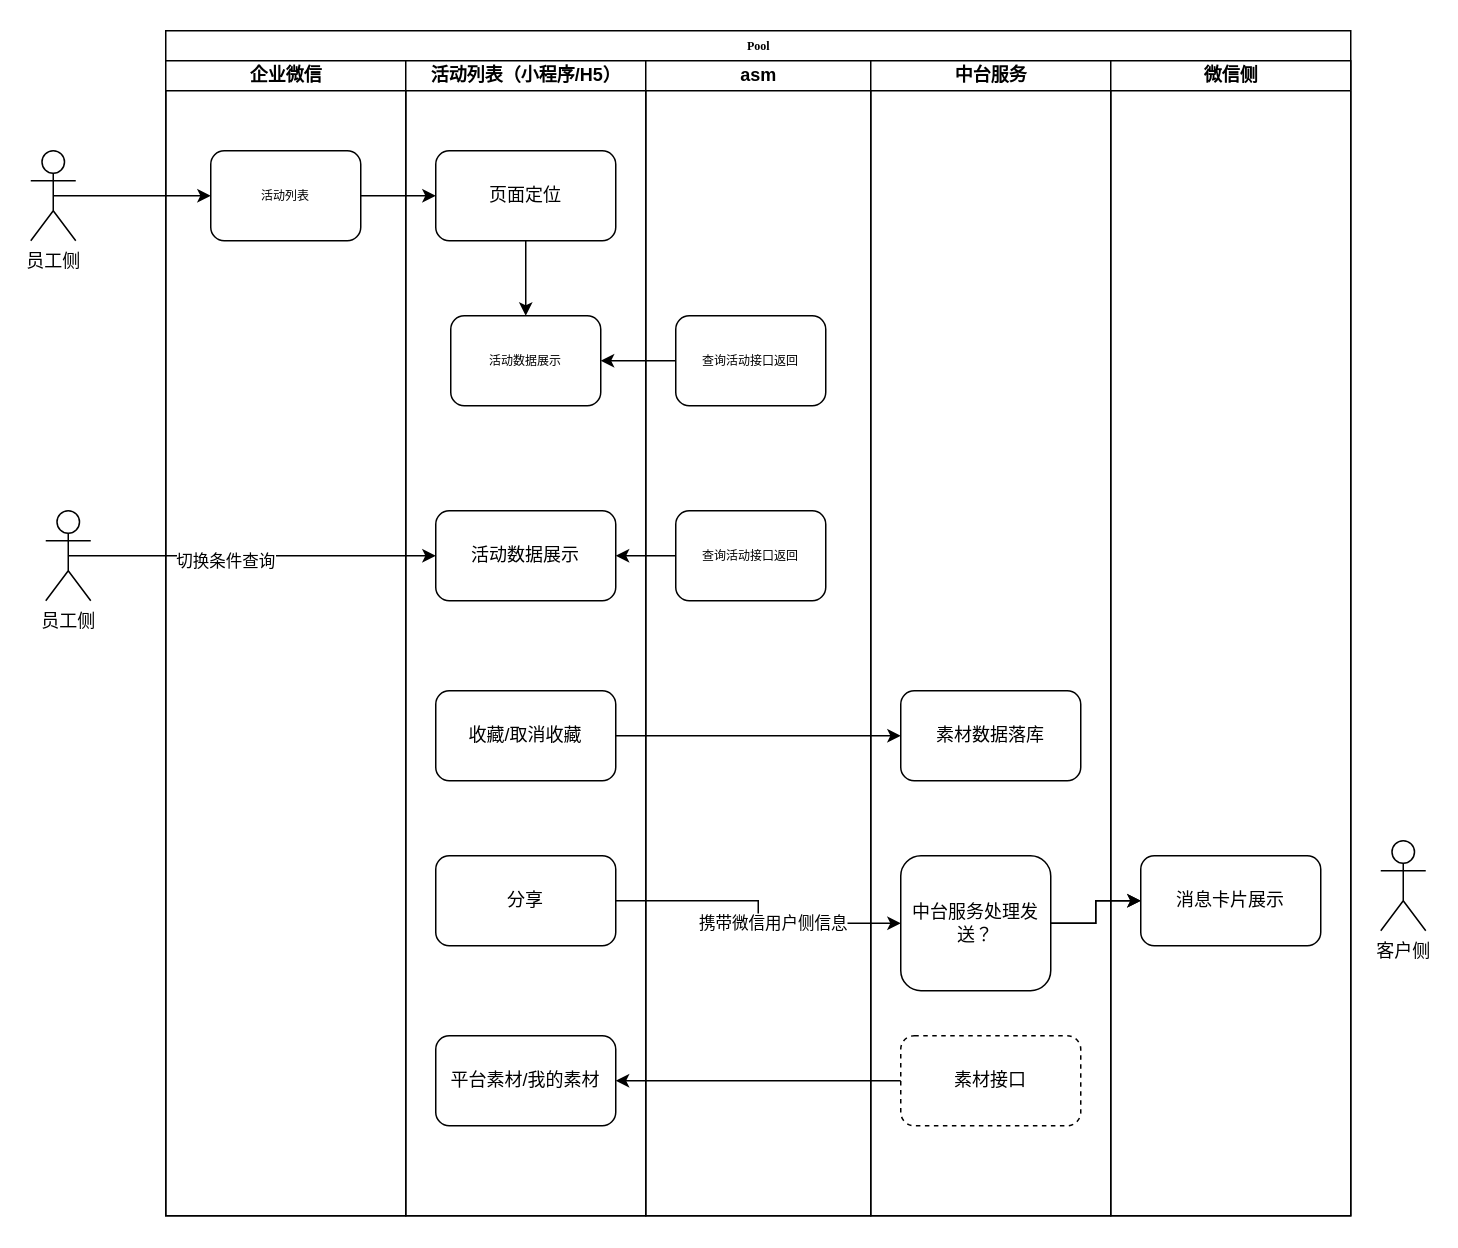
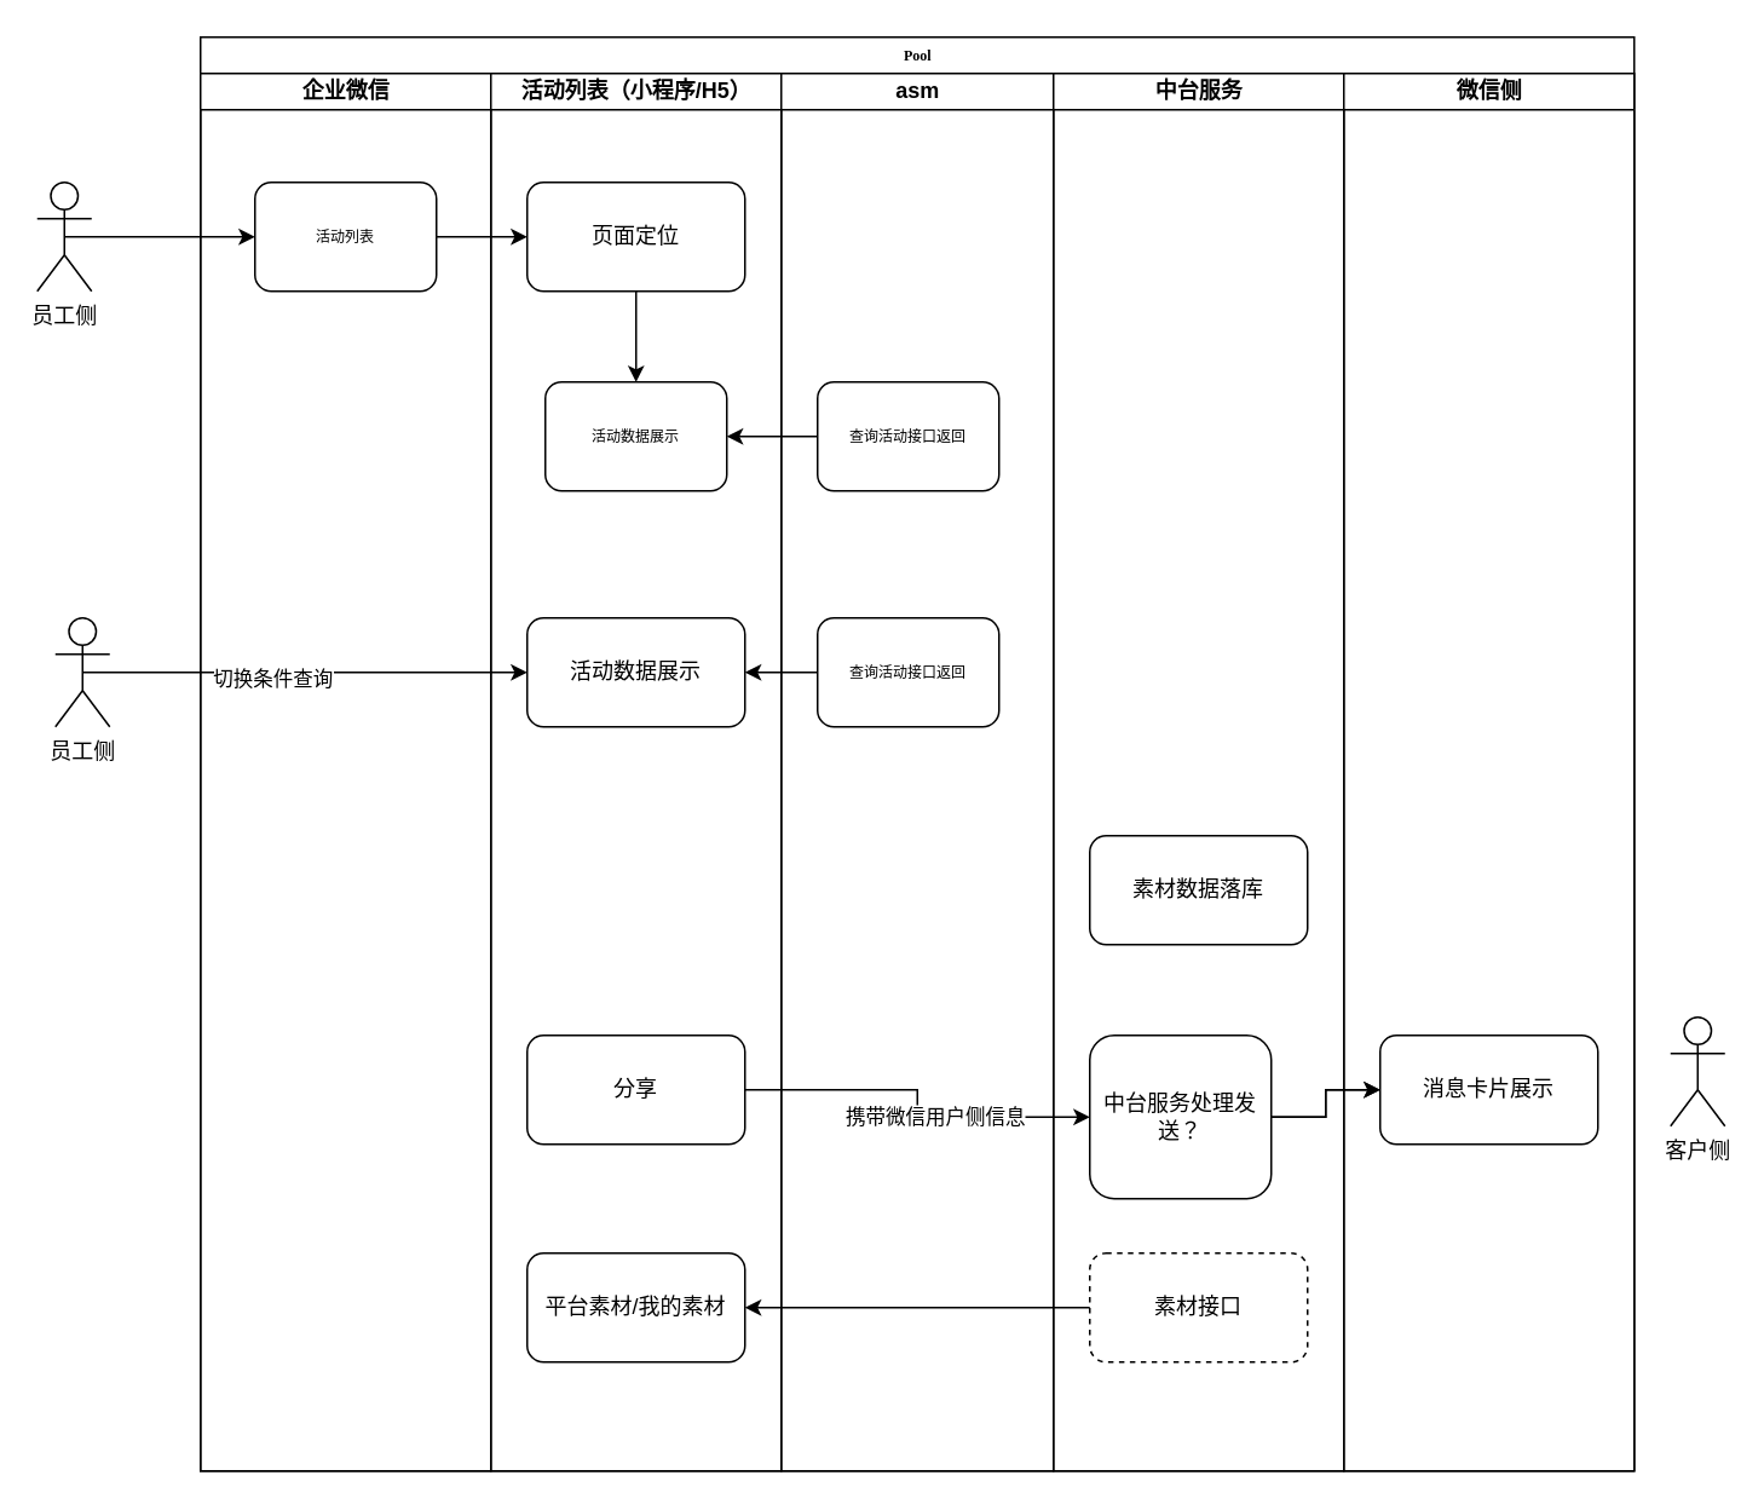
- <mxCell id="10" value="收藏/取消收藏" style="rounded=1;whiteSpace=wrap;html=1;" vertex="1" parent="5"><mxGeometry x="20" y="420" width="120" height="60" as="geometry" /></mxCell>
- <mxCell id="23" style="edgeStyle=orthogonalEdgeStyle;rounded=0;orthogonalLoop=1;jettySize=auto;html=1;exitX=1;exitY=0.5;exitDx=0;exitDy=0;entryX=0;entryY=0.5;entryDx=0;entryDy=0;" edge="1" parent="2" source="10" target="20"><mxGeometry relative="1" as="geometry" /></mxCell>
